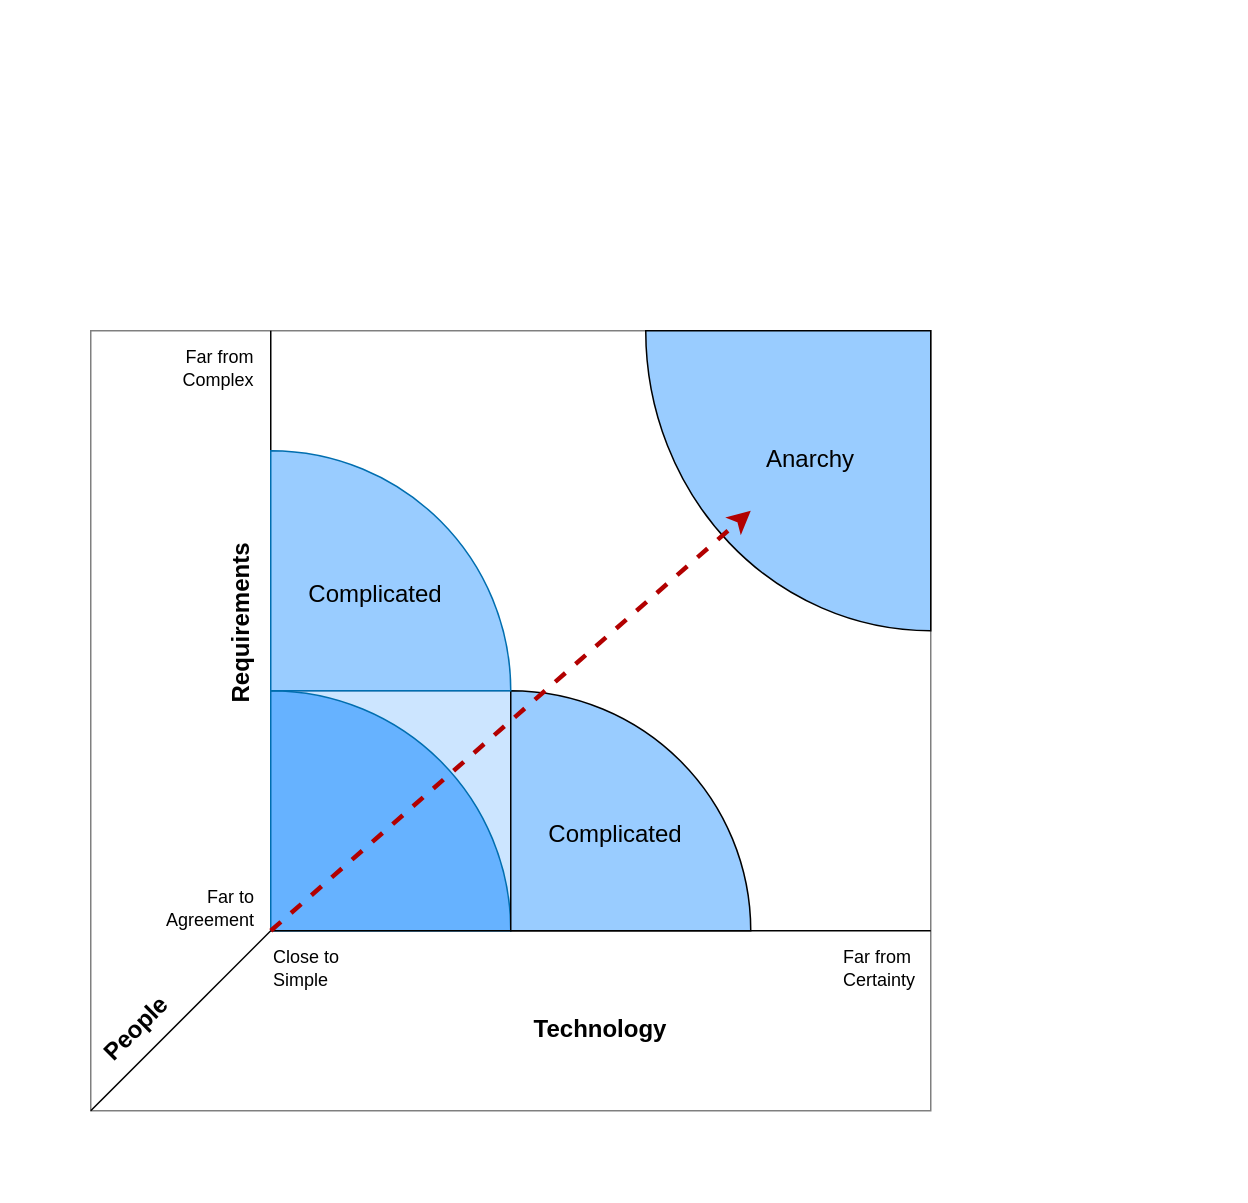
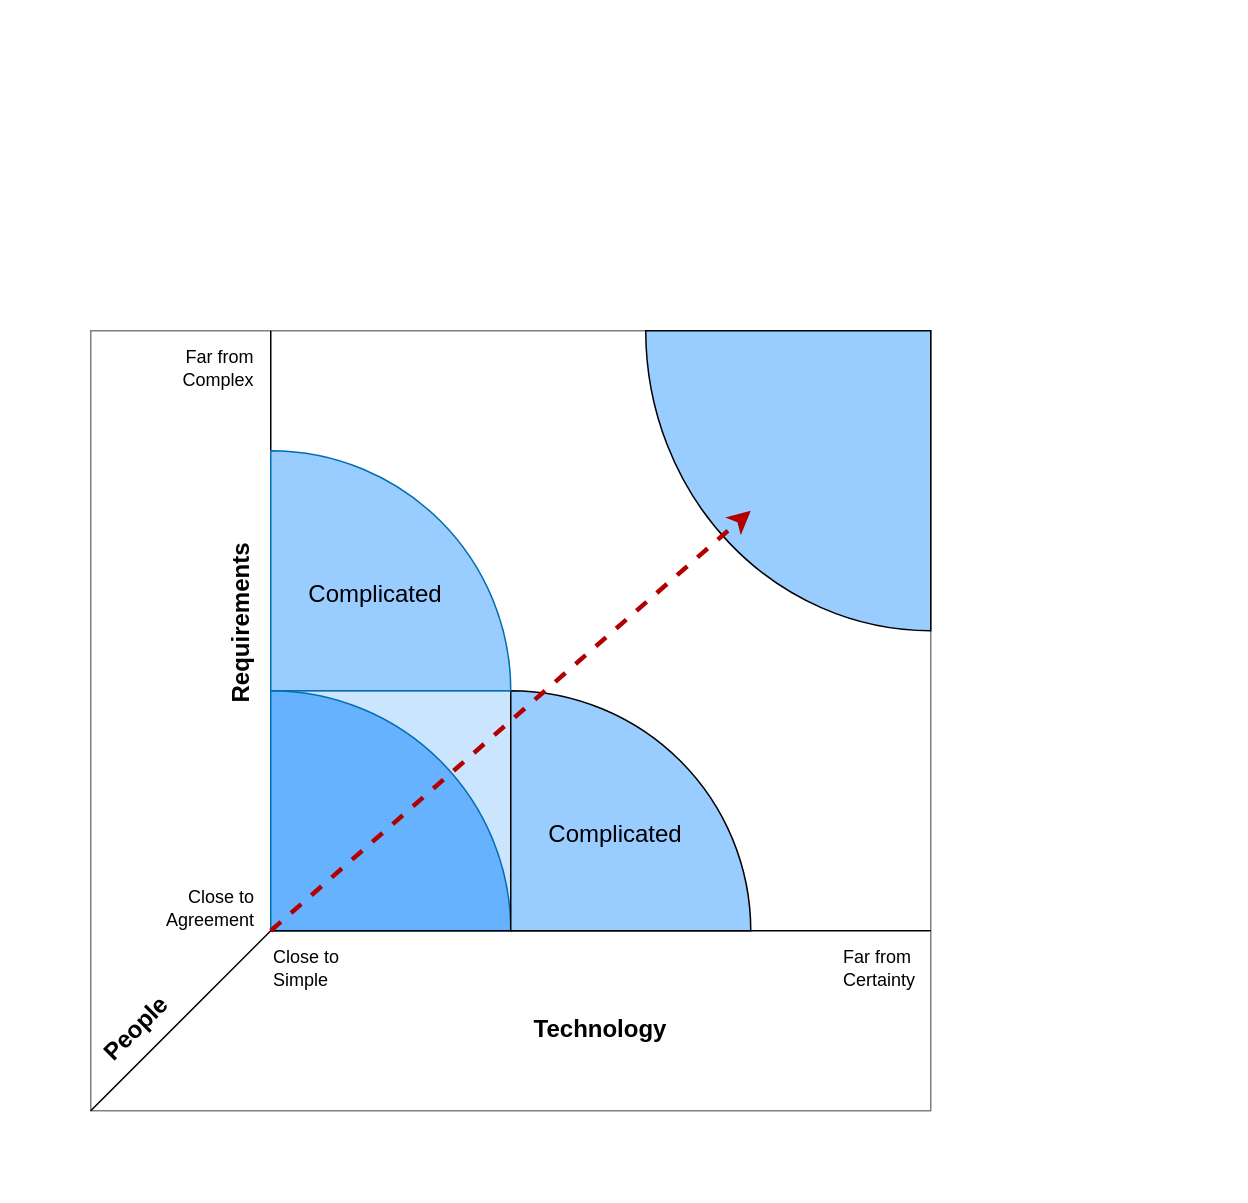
- <mxCell id="20" value="&lt;font style=&quot;font-size: 16px&quot;&gt;Anarchy&lt;/font&gt;" style="text;html=1;strokeColor=none;fillColor=none;align=center;verticalAlign=middle;whiteSpace=wrap;rounded=0;" vertex="1" parent="1"><mxGeometry x="510" y="290" width="60" height="30" as="geometry" /></mxCell>
- <mxCell id="11" value="&lt;div align=&quot;right&quot;&gt;Far to Agreement&lt;br&gt;&lt;/div&gt;" style="text;html=1;strokeColor=none;fillColor=none;align=center;verticalAlign=middle;whiteSpace=wrap;rounded=0;" vertex="1" parent="1"><mxGeometry x="110" y="590" width="60" height="30" as="geometry" /></mxCell>
+ <mxCell id="11" value="&lt;div align=&quot;right&quot;&gt;Close to Agreement&lt;br&gt;&lt;/div&gt;" style="text;html=1;strokeColor=none;fillColor=none;align=center;verticalAlign=middle;whiteSpace=wrap;rounded=0;" vertex="1" parent="1"><mxGeometry x="110" y="590" width="60" height="30" as="geometry" /></mxCell>
